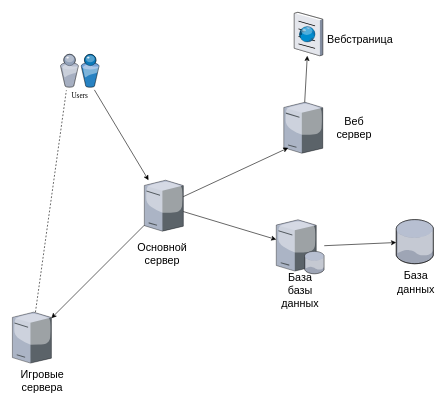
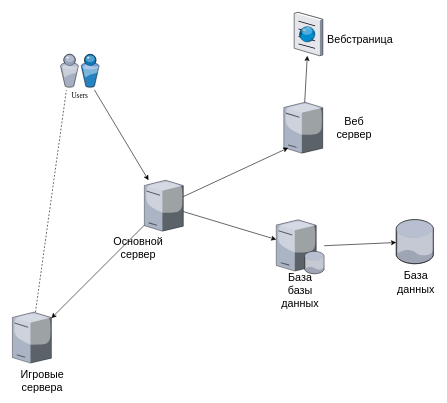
- <mxCell id="15" value="&lt;font style=&quot;font-size: 18px;&quot;&gt;Основной сервер&lt;/font&gt;" style="text;html=1;strokeColor=none;fillColor=none;align=center;verticalAlign=middle;whiteSpace=wrap;rounded=0;" vertex="1" parent="1"><mxGeometry x="240" y="409.26" width="60" height="30" as="geometry" /></mxCell>
+ <mxCell id="15" value="&lt;font style=&quot;font-size: 18px;&quot;&gt;Основной сервер&lt;/font&gt;" style="text;html=1;strokeColor=none;fillColor=none;align=center;verticalAlign=middle;whiteSpace=wrap;rounded=0;" vertex="1" parent="1"><mxGeometry x="200" y="399.26" width="60" height="30" as="geometry" /></mxCell>
